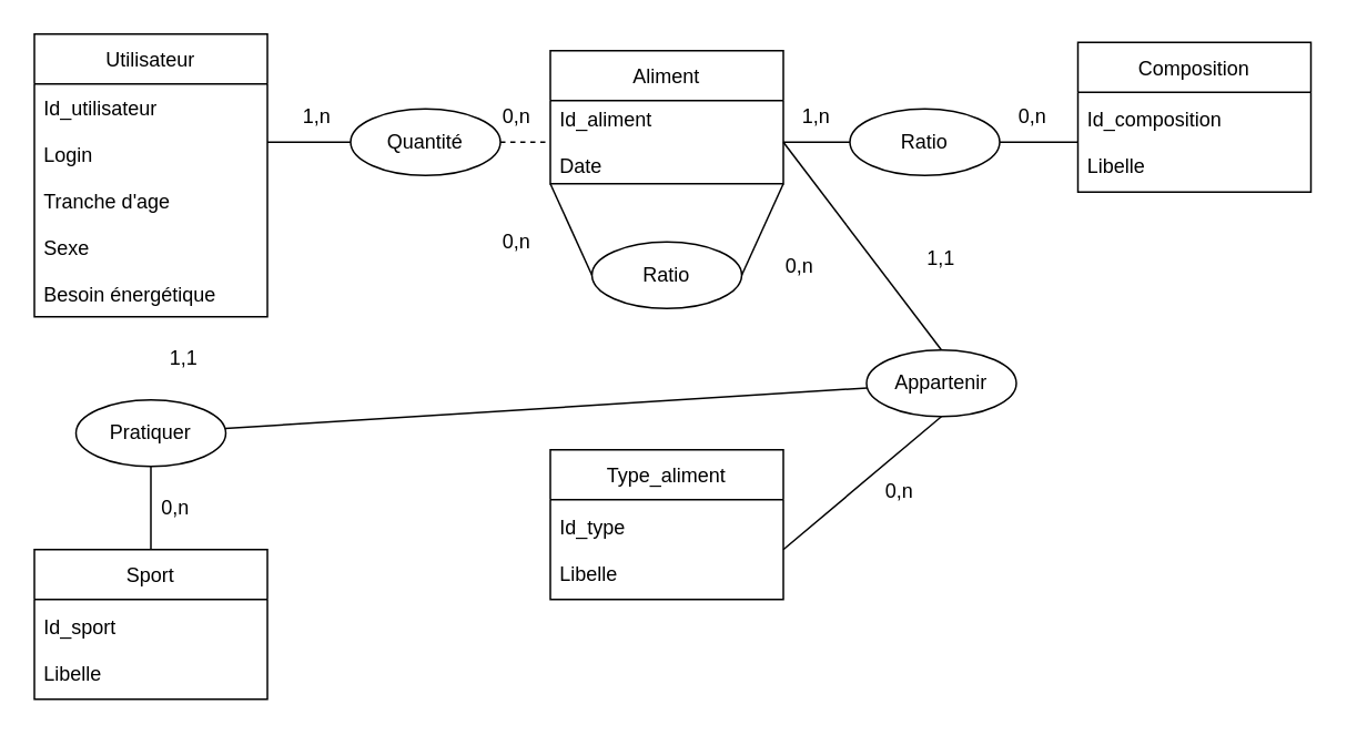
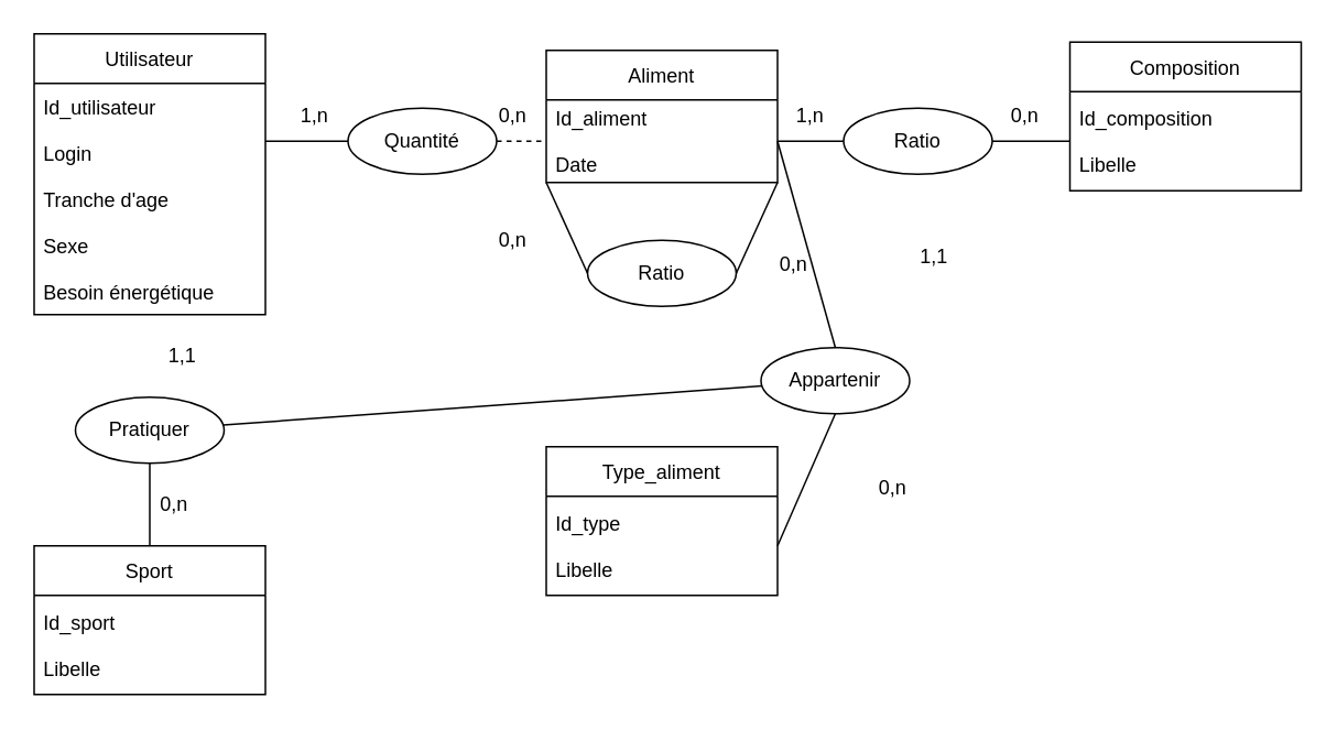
- <mxCell id="21" value="Appartenir" style="ellipse;whiteSpace=wrap;html=1;" vertex="1" parent="1"><mxGeometry x="520" y="210" width="90" height="40" as="geometry" /></mxCell>
+ <mxCell id="21" value="Appartenir" style="ellipse;whiteSpace=wrap;html=1;" vertex="1" parent="1"><mxGeometry x="460" y="210" width="90" height="40" as="geometry" /></mxCell>
